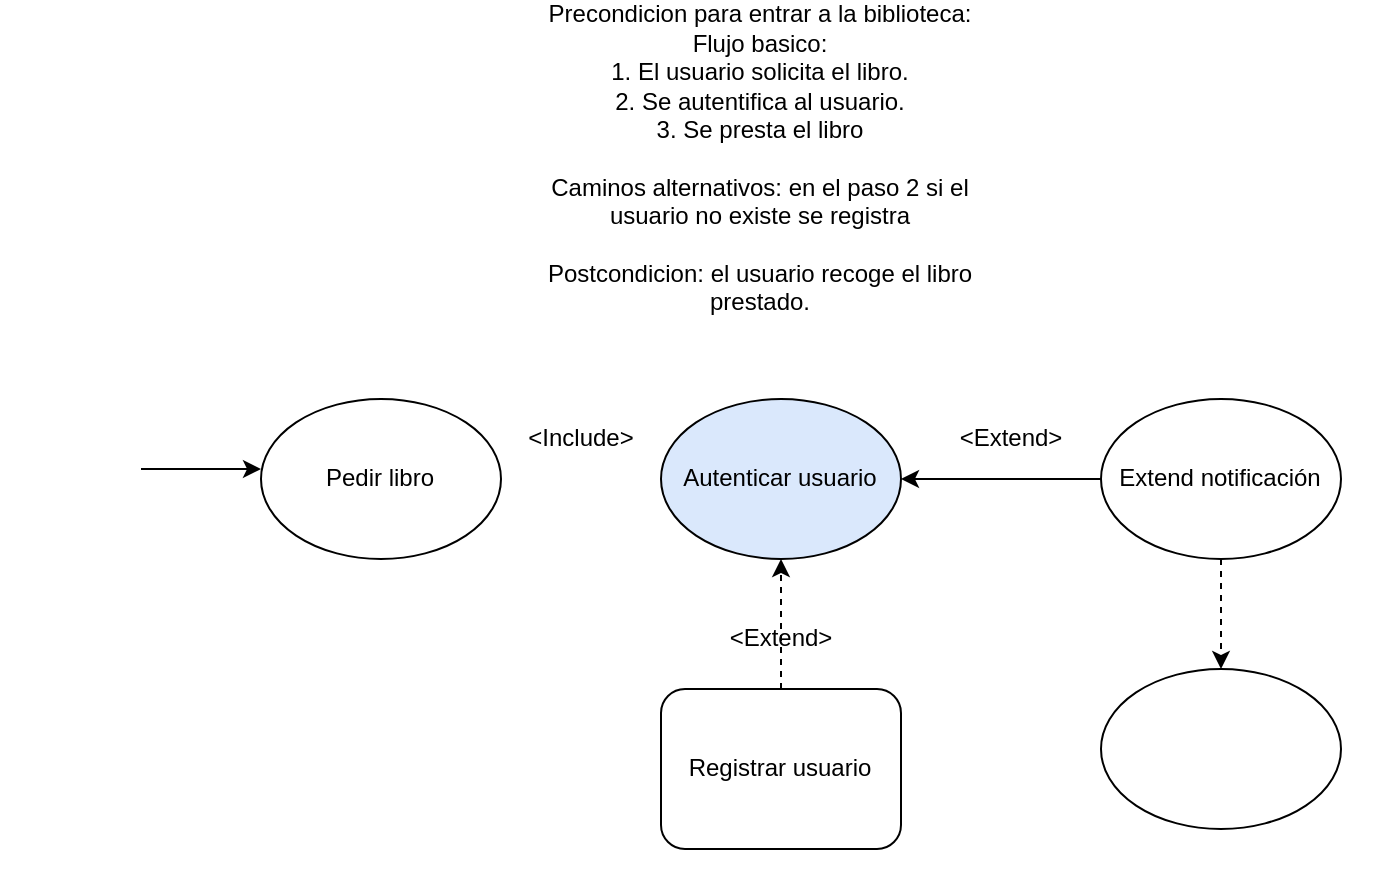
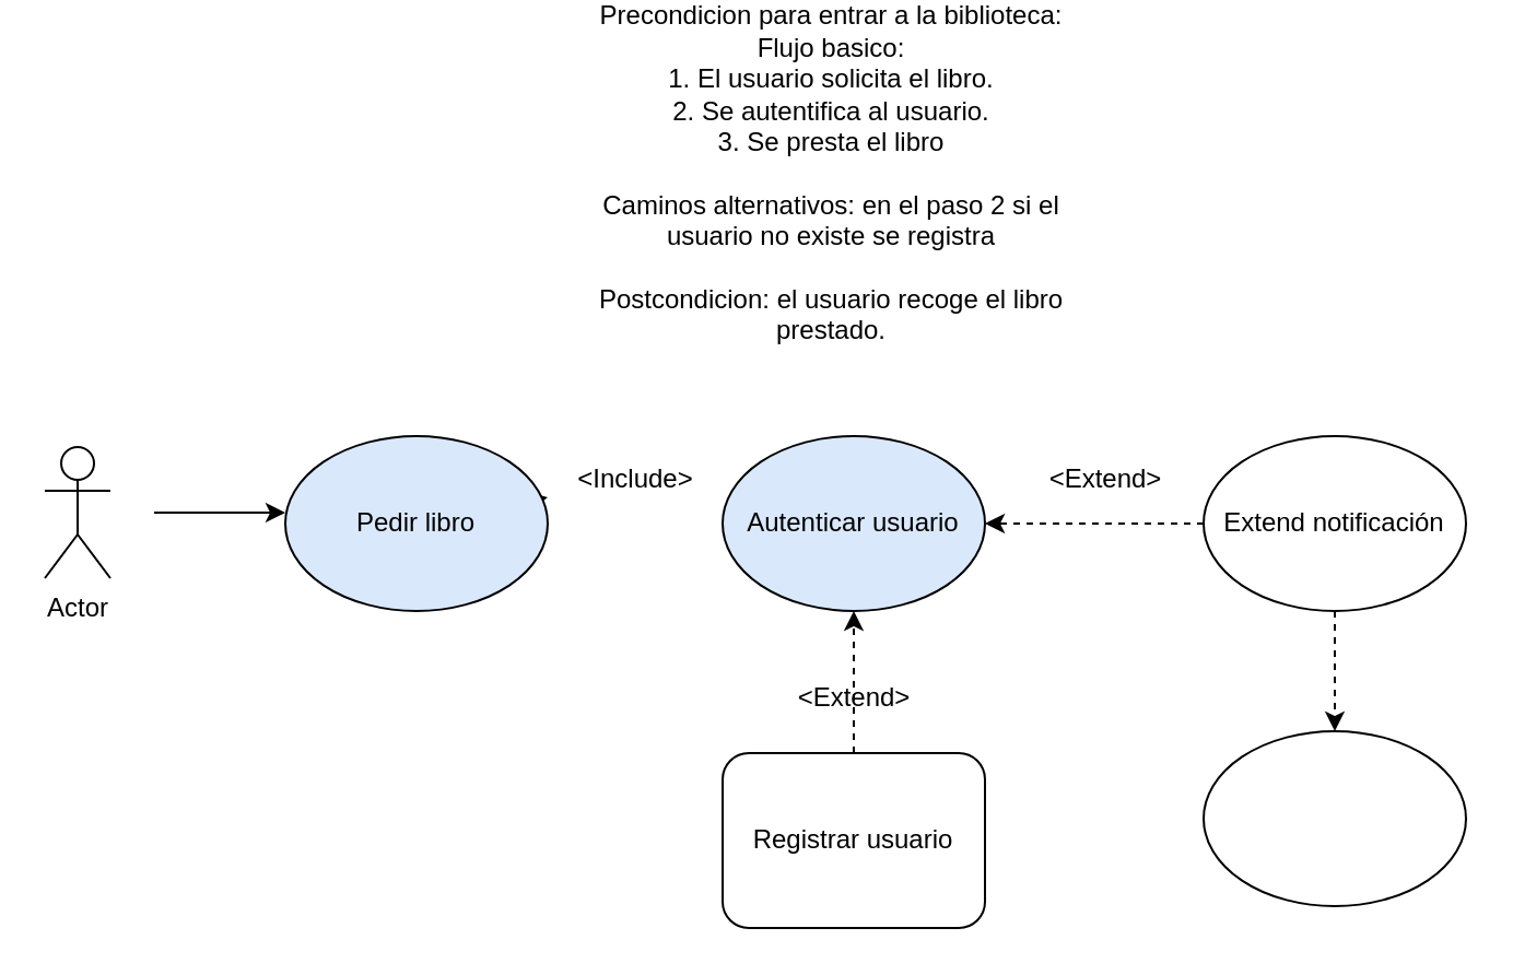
+ <mxCell id="4" value="" style="edgeStyle=none;html=1;endArrow=classic;endFill=1;" edge="1" parent="1" source="5" target="7"><mxGeometry relative="1" as="geometry" /></mxCell>
+ <mxCell id="2" value="Actor" style="shape=umlActor;verticalLabelPosition=bottom;verticalAlign=top;html=1;outlineConnect=0;" vertex="1" parent="1"><mxGeometry x="20" y="180" width="30" height="60" as="geometry" /></mxCell>
- <mxCell id="5" value="Pedir libro" style="ellipse;whiteSpace=wrap;html=1;" vertex="1" parent="1"><mxGeometry x="130" y="175" width="120" height="80" as="geometry" /></mxCell>
+ <mxCell id="5" value="Pedir libro" style="ellipse;whiteSpace=wrap;html=1;fillColor=#dae8fc;" vertex="1" parent="1"><mxGeometry x="130" y="175" width="120" height="80" as="geometry" /></mxCell>
- <mxCell id="8" value="" style="edgeStyle=none;html=1;endArrow=classic;endFill=1;entryX=1;entryY=0.5;entryDx=0;entryDy=0;dashed=0;" edge="1" parent="1" source="10" target="6"><mxGeometry relative="1" as="geometry" /></mxCell>
+ <mxCell id="8" value="" style="edgeStyle=none;html=1;endArrow=classic;endFill=1;entryX=1;entryY=0.5;entryDx=0;entryDy=0;dashed=1;" edge="1" parent="1" source="10" target="6"><mxGeometry relative="1" as="geometry" /></mxCell>
